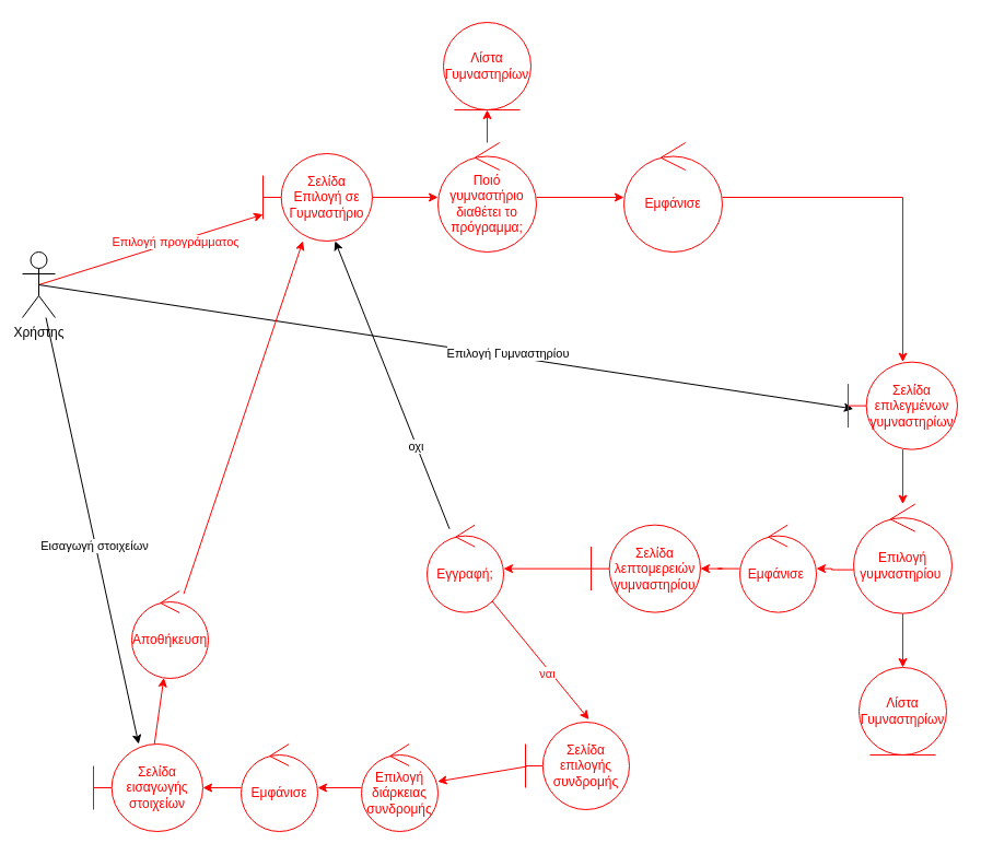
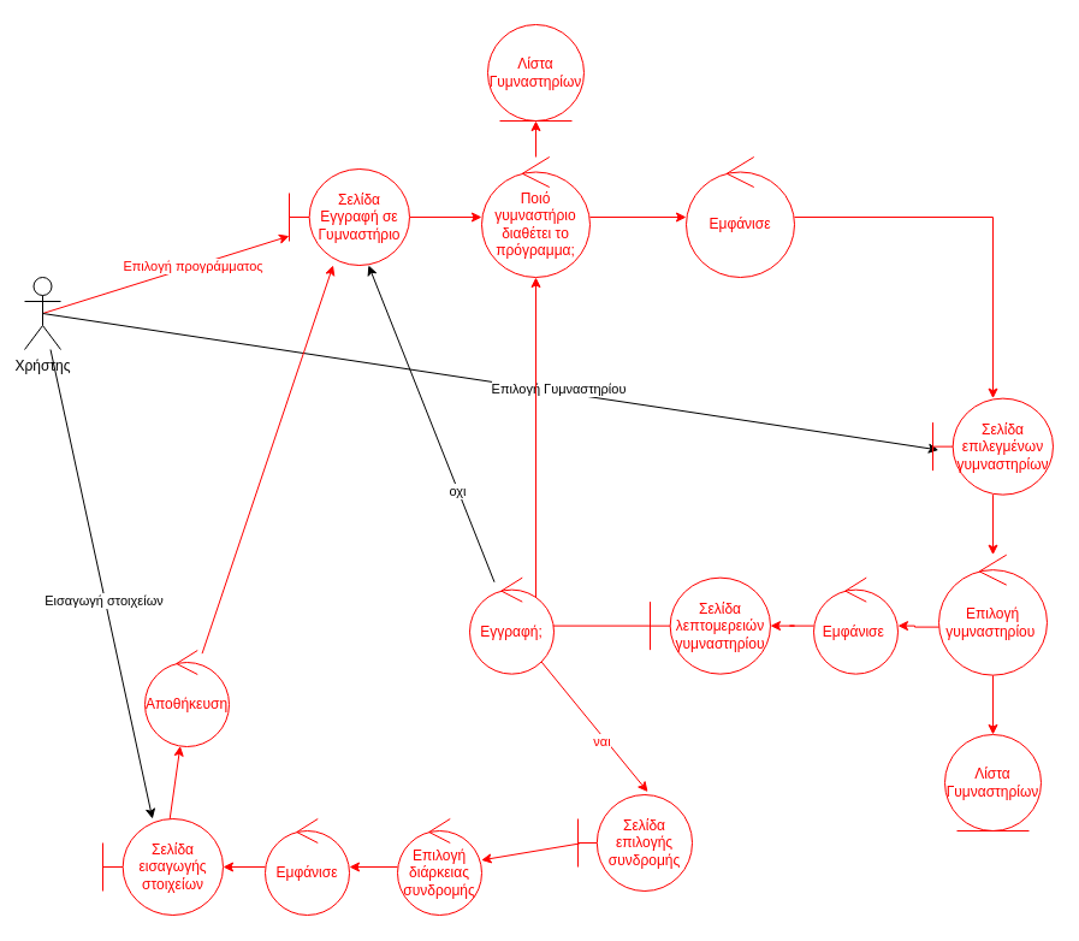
- <mxCell id="10" value="&lt;font color=&quot;#ff0000&quot;&gt;Σελίδα Επιλογή σε Γυμναστήριο&lt;/font&gt;" style="shape=umlBoundary;whiteSpace=wrap;html=1;strokeColor=#FF0000;" parent="1" vertex="1"><mxGeometry x="240" y="140" width="100" height="80" as="geometry" /></mxCell>
+ <mxCell id="10" value="&lt;font color=&quot;#ff0000&quot;&gt;Σελίδα Εγγραφή σε Γυμναστήριο&lt;/font&gt;" style="shape=umlBoundary;whiteSpace=wrap;html=1;strokeColor=#FF0000;" parent="1" vertex="1"><mxGeometry x="240" y="140" width="100" height="80" as="geometry" /></mxCell>
- <mxCell id="22" value="" style="edgeStyle=orthogonalEdgeStyle;rounded=0;orthogonalLoop=1;jettySize=auto;html=1;strokeColor=#FF0000;" parent="1" source="23" target="31" edge="1"><mxGeometry relative="1" as="geometry" /></mxCell>
+ <mxCell id="22" value="" style="edgeStyle=orthogonalEdgeStyle;rounded=0;orthogonalLoop=1;jettySize=auto;html=1;strokeColor=#FF0000;" parent="1" source="23" target="13" edge="1"><mxGeometry relative="1" as="geometry" /></mxCell>
